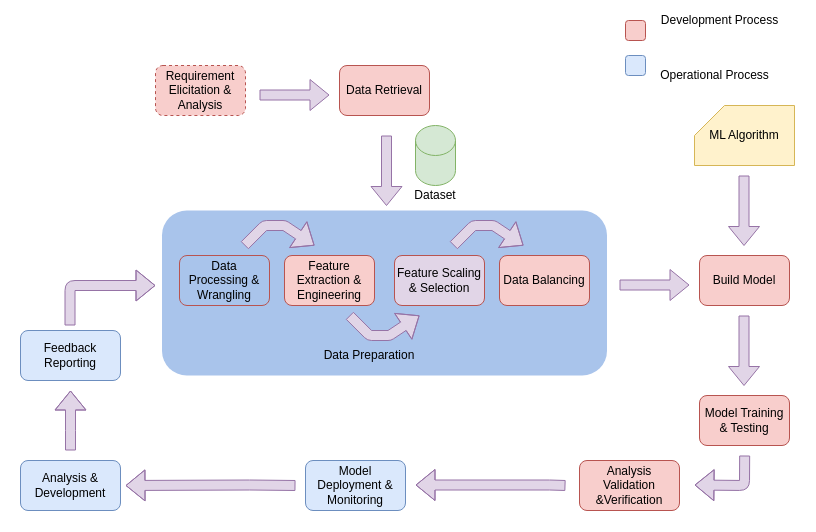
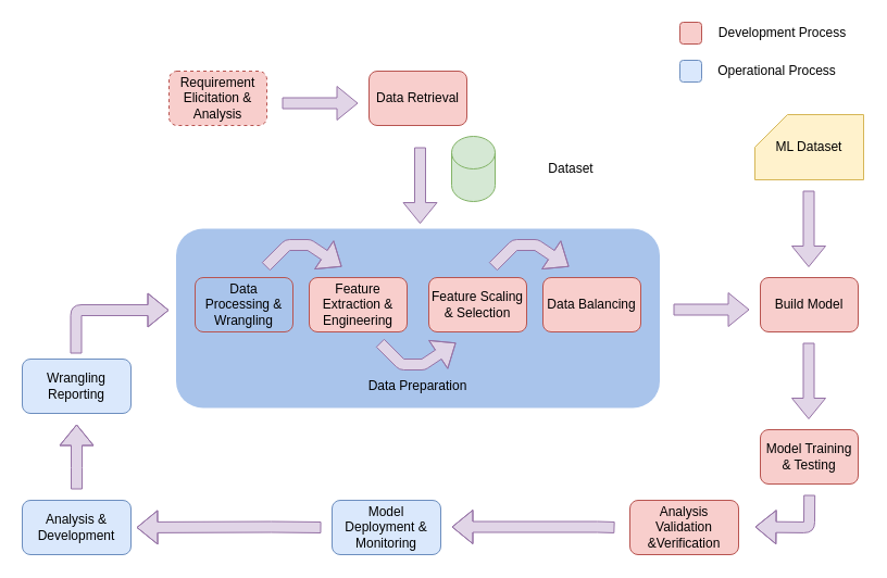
- <mxCell id="31" value="Development Process" style="text;html=1;align=center;verticalAlign=middle;resizable=0;points=[];autosize=1;" parent="1" vertex="1"><mxGeometry x="654" y="10" width="130" height="20" as="geometry" /></mxCell>
+ <mxCell id="31" value="Development Process" style="text;html=1;align=center;verticalAlign=middle;resizable=0;points=[];autosize=1;" parent="1" vertex="1"><mxGeometry x="654" y="20" width="130" height="20" as="geometry" /></mxCell>
- <mxCell id="32" value="Operational Process" style="text;html=1;align=center;verticalAlign=middle;resizable=0;points=[];autosize=1;" parent="1" vertex="1"><mxGeometry x="654" y="65" width="120" height="20" as="geometry" /></mxCell>
+ <mxCell id="32" value="Operational Process" style="text;html=1;align=center;verticalAlign=middle;resizable=0;points=[];autosize=1;" parent="1" vertex="1"><mxGeometry x="654" y="55" width="120" height="20" as="geometry" /></mxCell>
- <mxCell id="17" value="ML Algorithm" style="shape=card;whiteSpace=wrap;html=1;fillColor=#fff2cc;strokeColor=#d6b656;" parent="1" vertex="1"><mxGeometry x="694" y="105" width="100" height="60" as="geometry" /></mxCell>
+ <mxCell id="17" value="ML Dataset" style="shape=card;whiteSpace=wrap;html=1;fillColor=#fff2cc;strokeColor=#d6b656;" parent="1" vertex="1"><mxGeometry x="694" y="105" width="100" height="60" as="geometry" /></mxCell>
- <mxCell id="6" value="Dataset" style="text;html=1;strokeColor=none;fillColor=none;align=center;verticalAlign=middle;whiteSpace=wrap;rounded=0;" parent="1" vertex="1"><mxGeometry x="415" y="185" width="40" height="20" as="geometry" /></mxCell>
+ <mxCell id="6" value="Dataset" style="text;html=1;strokeColor=none;fillColor=none;align=center;verticalAlign=middle;whiteSpace=wrap;rounded=0;" parent="1" vertex="1"><mxGeometry x="505" y="145" width="40" height="20" as="geometry" /></mxCell>
- <mxCell id="7" value="Feature Scaling &amp;amp; Selection" style="rounded=1;whiteSpace=wrap;html=1;fillColor=#e1d5e7;strokeColor=#b85450;" parent="1" vertex="1"><mxGeometry x="394" y="255" width="90" height="50" as="geometry" /></mxCell>
+ <mxCell id="7" value="Feature Scaling &amp;amp; Selection" style="rounded=1;whiteSpace=wrap;html=1;fillColor=#f8cecc;strokeColor=#b85450;" parent="1" vertex="1"><mxGeometry x="394" y="255" width="90" height="50" as="geometry" /></mxCell>
- <mxCell id="28" value="Feedback Reporting" style="rounded=1;whiteSpace=wrap;html=1;fillColor=#dae8fc;strokeColor=#6c8ebf;" parent="1" vertex="1"><mxGeometry x="20" y="330" width="100" height="50" as="geometry" /></mxCell>
+ <mxCell id="28" value="Wrangling Reporting" style="rounded=1;whiteSpace=wrap;html=1;fillColor=#dae8fc;strokeColor=#6c8ebf;" parent="1" vertex="1"><mxGeometry x="20" y="330" width="100" height="50" as="geometry" /></mxCell>
- <mxCell id="14" value="Data Preparation" style="text;html=1;strokeColor=none;fillColor=none;align=center;verticalAlign=middle;whiteSpace=wrap;rounded=0;" parent="1" vertex="1"><mxGeometry x="204" y="345" width="330" height="20" as="geometry" /></mxCell>
+ <mxCell id="14" value="Data Preparation" style="text;html=1;strokeColor=none;fillColor=none;align=center;verticalAlign=middle;whiteSpace=wrap;rounded=0;" parent="1" vertex="1"><mxGeometry x="219" y="345" width="330" height="20" as="geometry" /></mxCell>
